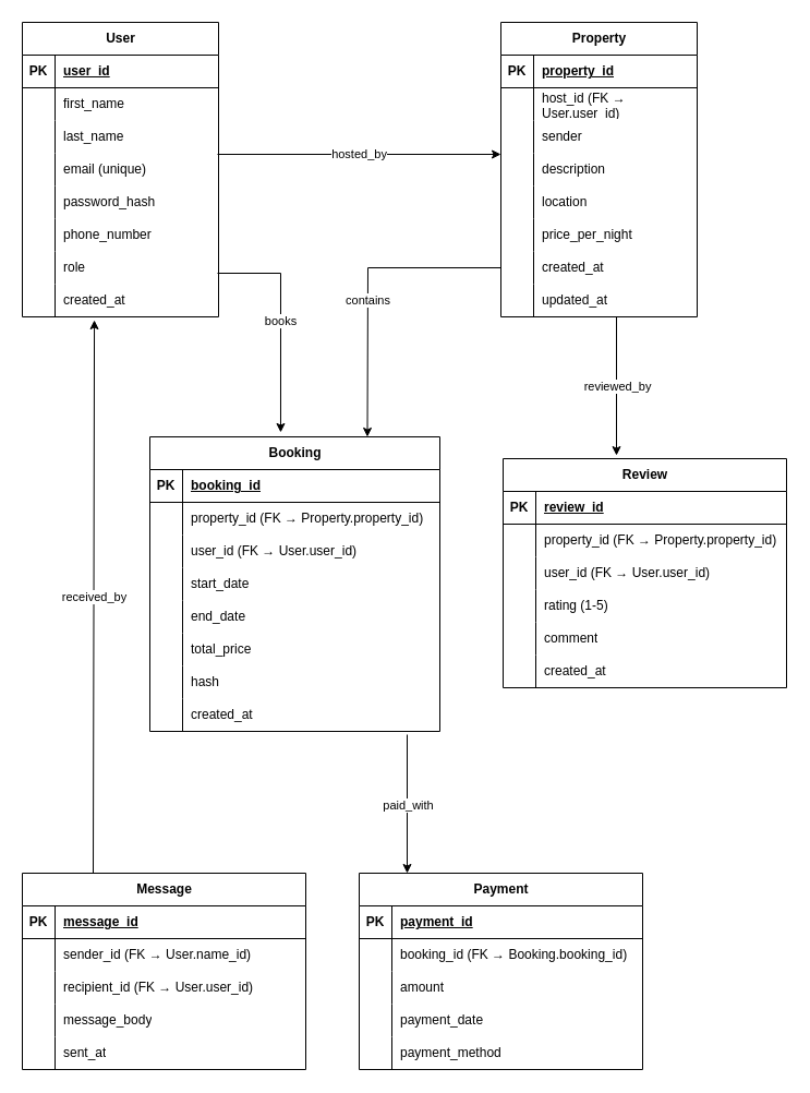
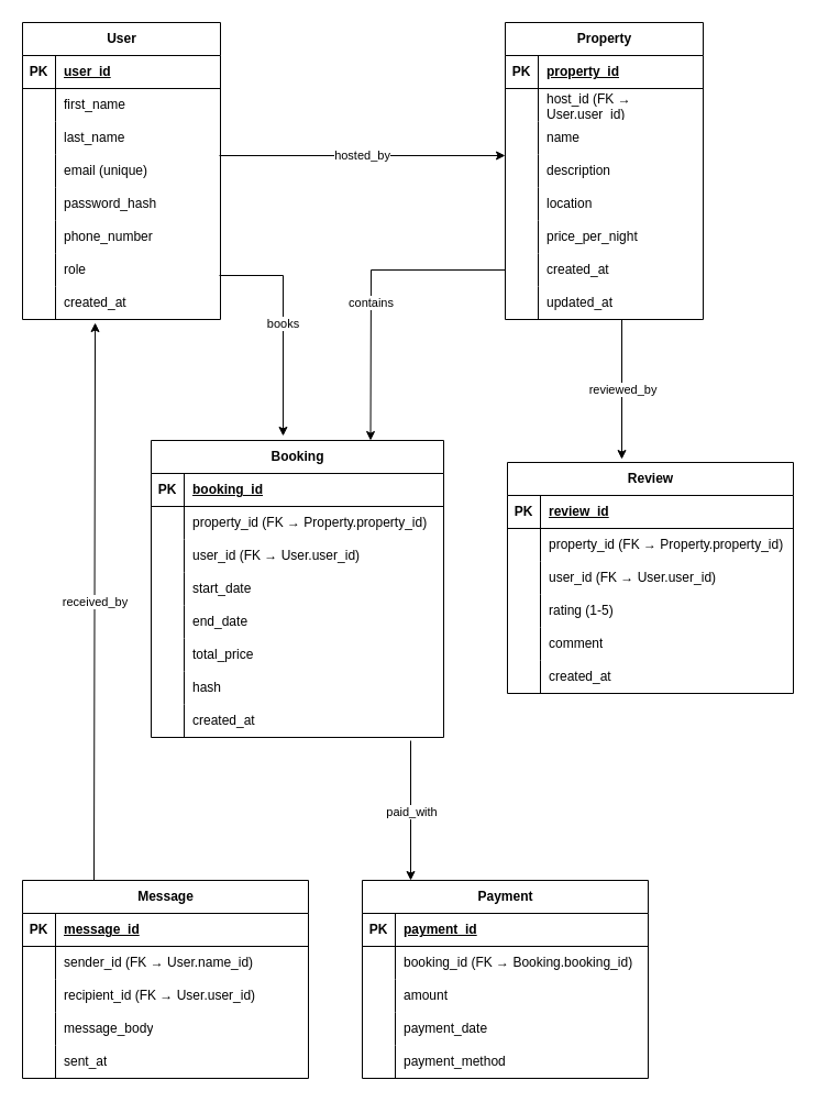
- <mxCell id="36" value="sender" style="shape=partialRectangle;connectable=0;fillColor=none;top=0;left=0;bottom=0;right=0;align=left;spacingLeft=6;overflow=hidden;whiteSpace=wrap;html=1;" vertex="1" parent="34"><mxGeometry x="30" width="150" height="30" as="geometry"><mxRectangle width="150" height="30" as="alternateBounds" /></mxGeometry></mxCell>
+ <mxCell id="36" value="name" style="shape=partialRectangle;connectable=0;fillColor=none;top=0;left=0;bottom=0;right=0;align=left;spacingLeft=6;overflow=hidden;whiteSpace=wrap;html=1;" vertex="1" parent="34"><mxGeometry x="30" width="150" height="30" as="geometry"><mxRectangle width="150" height="30" as="alternateBounds" /></mxGeometry></mxCell>
